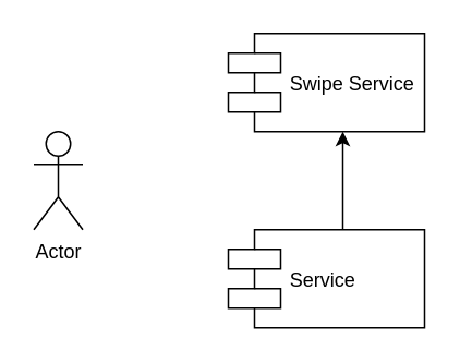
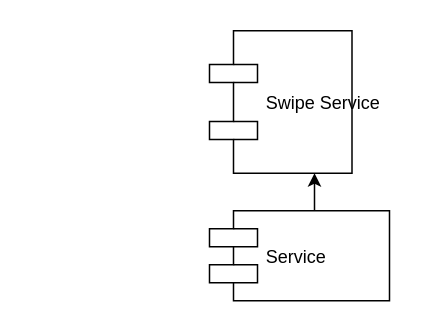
- <mxCell id="2" value="Swipe Service" style="shape=component;align=left;spacingLeft=36;" parent="1" vertex="1"><mxGeometry x="139" y="20" width="120" height="60" as="geometry" /></mxCell>
+ <mxCell id="2" value="Swipe Service" style="shape=component;align=left;spacingLeft=36;" parent="1" vertex="1"><mxGeometry x="139" y="20" width="95" height="95" as="geometry" /></mxCell>
- <mxCell id="5" value="Actor" style="shape=umlActor;verticalLabelPosition=bottom;labelBackgroundColor=#ffffff;verticalAlign=top;html=1;outlineConnect=0;" vertex="1" parent="1"><mxGeometry x="20" y="80" width="30" height="60" as="geometry" /></mxCell>
